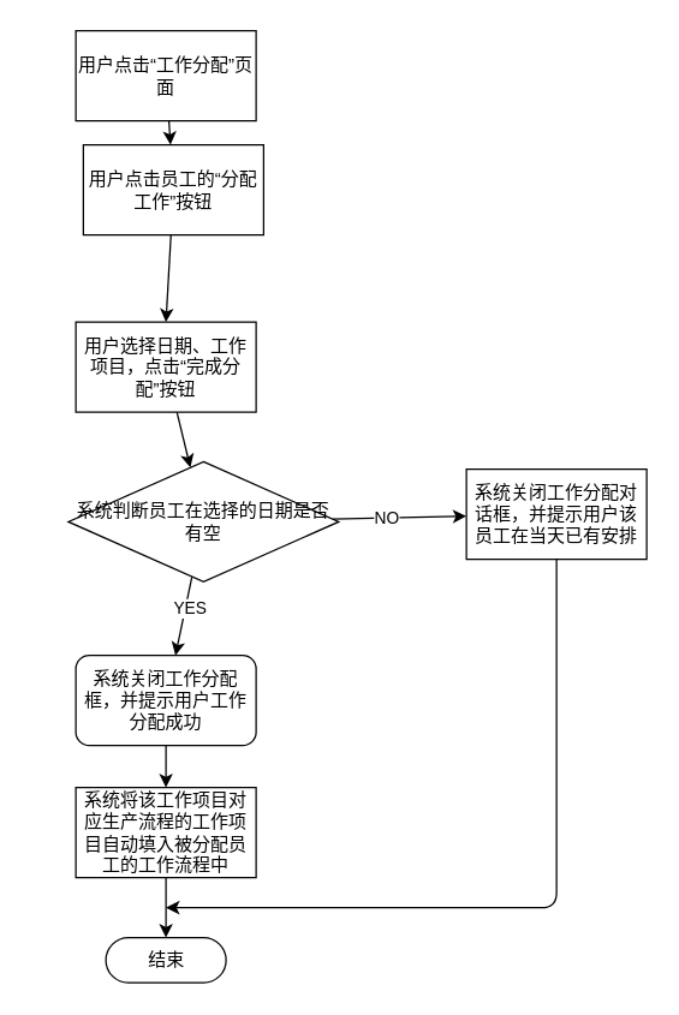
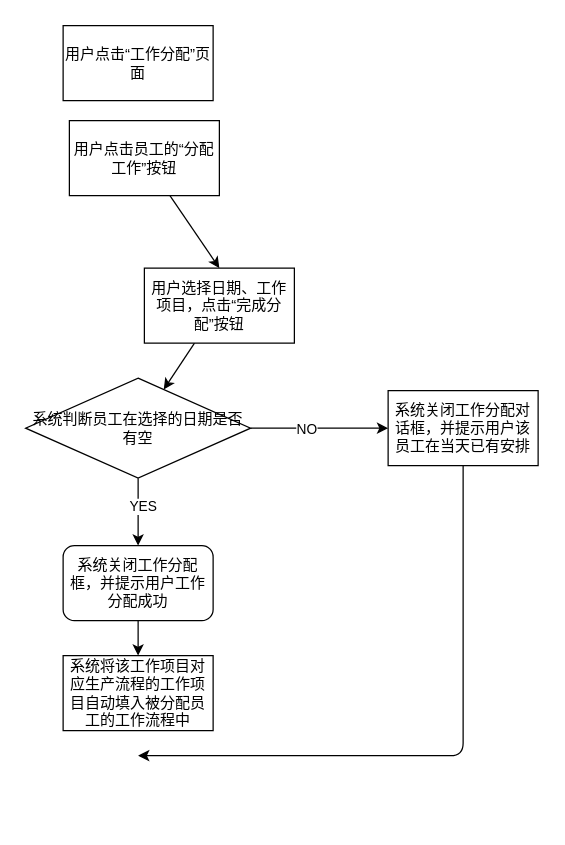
- <mxCell id="2" value="" style="edgeStyle=none;html=1;" edge="1" parent="1" source="3" target="5"><mxGeometry relative="1" as="geometry" /></mxCell>
- <mxCell id="7" value="用户选择日期、工作项目，点击“完成分配”按钮&lt;br&gt;" style="whiteSpace=wrap;html=1;fillColor=rgb(255, 255, 255);dashed=0;" vertex="1" parent="1"><mxGeometry x="50" y="214" width="120" height="60" as="geometry" /></mxCell>
+ <mxCell id="7" value="用户选择日期、工作项目，点击“完成分配”按钮&lt;br&gt;" style="whiteSpace=wrap;html=1;fillColor=rgb(255, 255, 255);dashed=0;" vertex="1" parent="1"><mxGeometry x="115" y="214" width="120" height="60" as="geometry" /></mxCell>
- <mxCell id="12" value="系统判断员工在选择的日期是否有空" style="rhombus;whiteSpace=wrap;html=1;fillColor=rgb(255, 255, 255);dashed=0;" vertex="1" parent="1"><mxGeometry x="45" y="307" width="180" height="80" as="geometry" /></mxCell>
+ <mxCell id="12" value="系统判断员工在选择的日期是否有空" style="rhombus;whiteSpace=wrap;html=1;fillColor=rgb(255, 255, 255);dashed=0;" vertex="1" parent="1"><mxGeometry x="20" y="302" width="180" height="80" as="geometry" /></mxCell>
- <mxCell id="17" value="" style="edgeStyle=none;html=1;" edge="1" parent="1" source="18" target="19"><mxGeometry relative="1" as="geometry" /></mxCell>
- <mxCell id="19" value="结束" style="html=1;dashed=0;whitespace=wrap;shape=mxgraph.dfd.start" vertex="1" parent="1"><mxGeometry x="70" y="624" width="80" height="30" as="geometry" /></mxCell>
